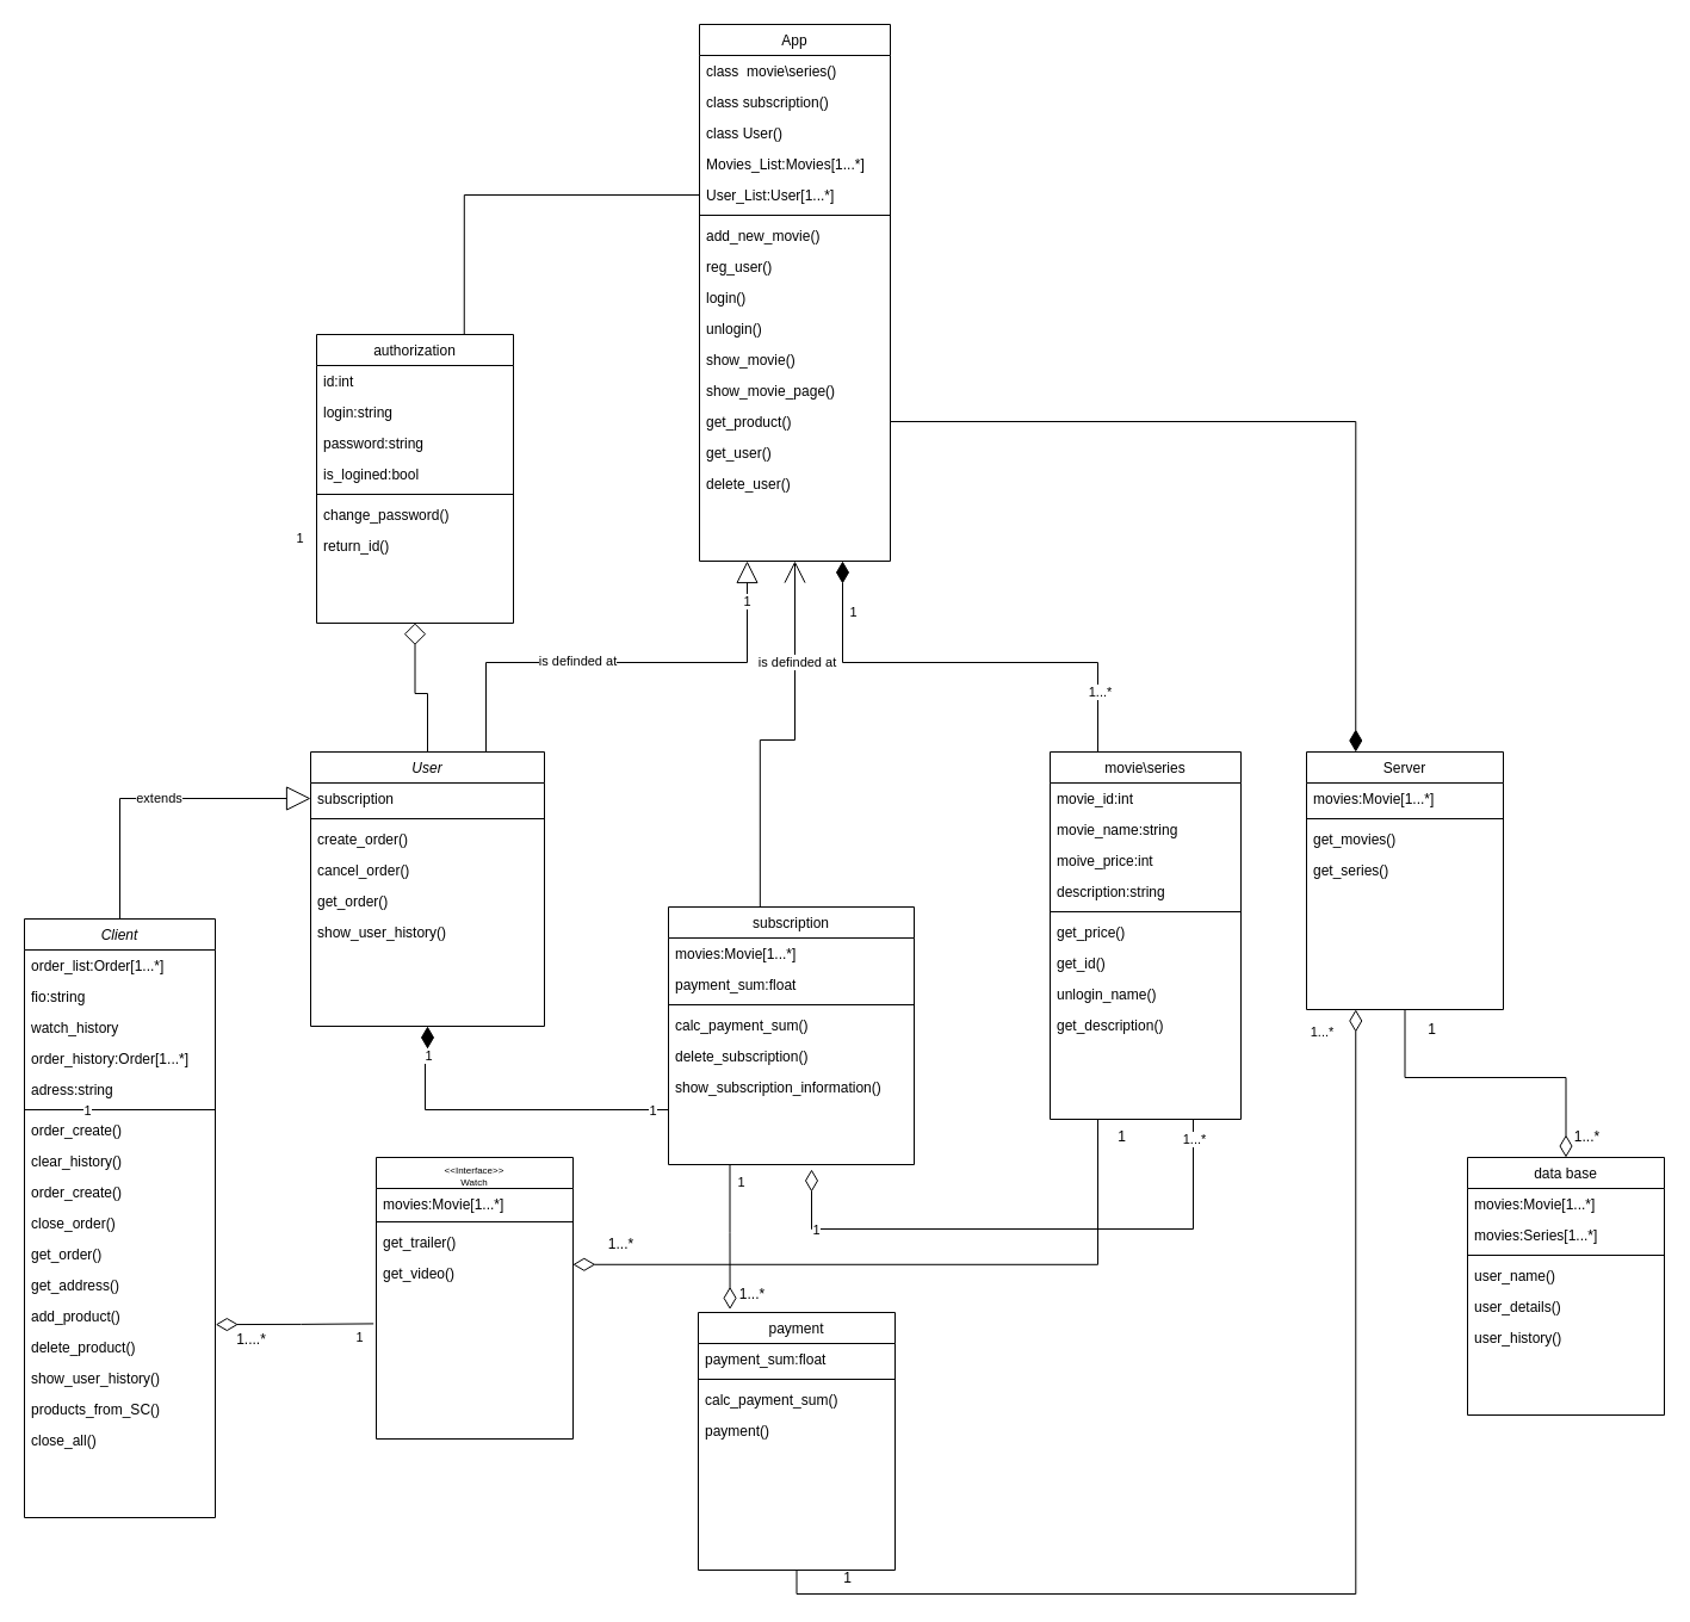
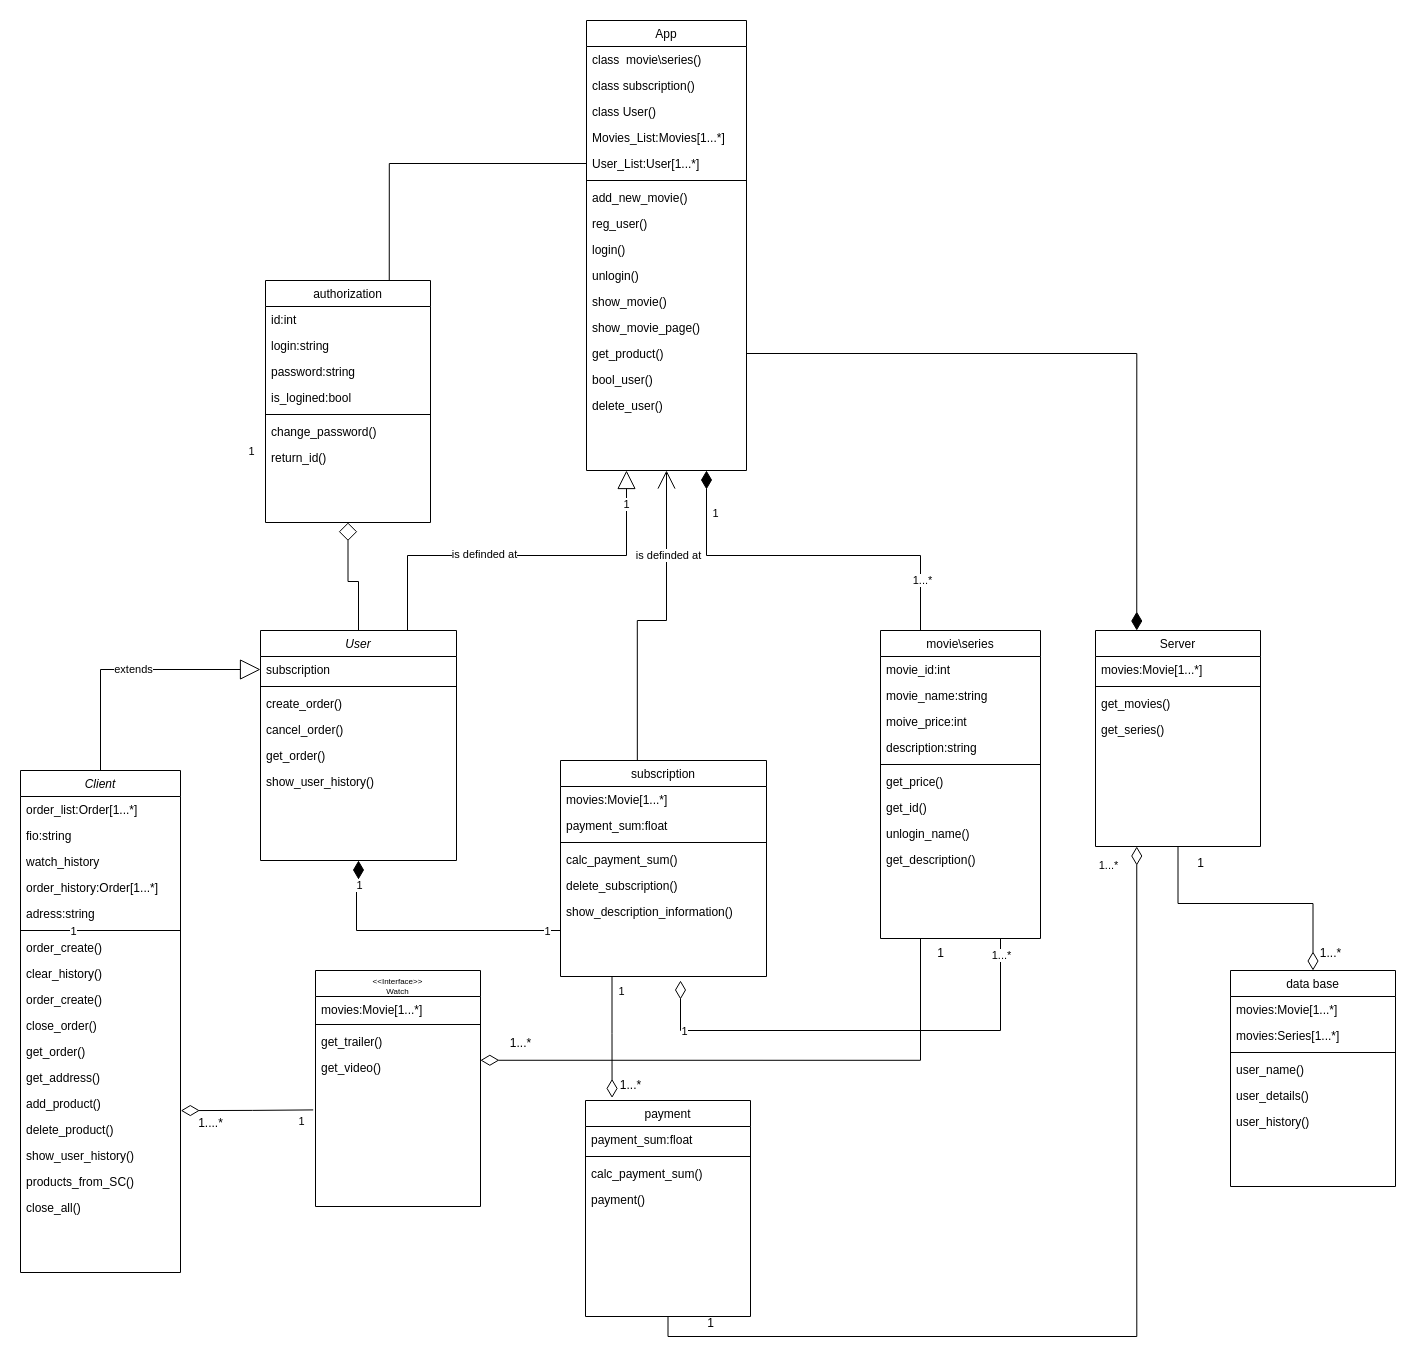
- <mxCell id="16" value="get_user()" style="text;align=left;verticalAlign=top;spacingLeft=4;spacingRight=4;overflow=hidden;rotatable=0;points=[[0,0.5],[1,0.5]];portConstraint=eastwest;" parent="2" vertex="1"><mxGeometry y="346" width="160" height="26" as="geometry" /></mxCell>
+ <mxCell id="16" value="bool_user()" style="text;align=left;verticalAlign=top;spacingLeft=4;spacingRight=4;overflow=hidden;rotatable=0;points=[[0,0.5],[1,0.5]];portConstraint=eastwest;" parent="2" vertex="1"><mxGeometry y="346" width="160" height="26" as="geometry" /></mxCell>
- <mxCell id="37" value="show_subscription_information()" style="text;align=left;verticalAlign=top;spacingLeft=4;spacingRight=4;overflow=hidden;rotatable=0;points=[[0,0.5],[1,0.5]];portConstraint=eastwest;" parent="31" vertex="1"><mxGeometry y="138" width="206" height="26" as="geometry" /></mxCell>
+ <mxCell id="37" value="show_description_information()" style="text;align=left;verticalAlign=top;spacingLeft=4;spacingRight=4;overflow=hidden;rotatable=0;points=[[0,0.5],[1,0.5]];portConstraint=eastwest;" parent="31" vertex="1"><mxGeometry y="138" width="206" height="26" as="geometry" /></mxCell>
